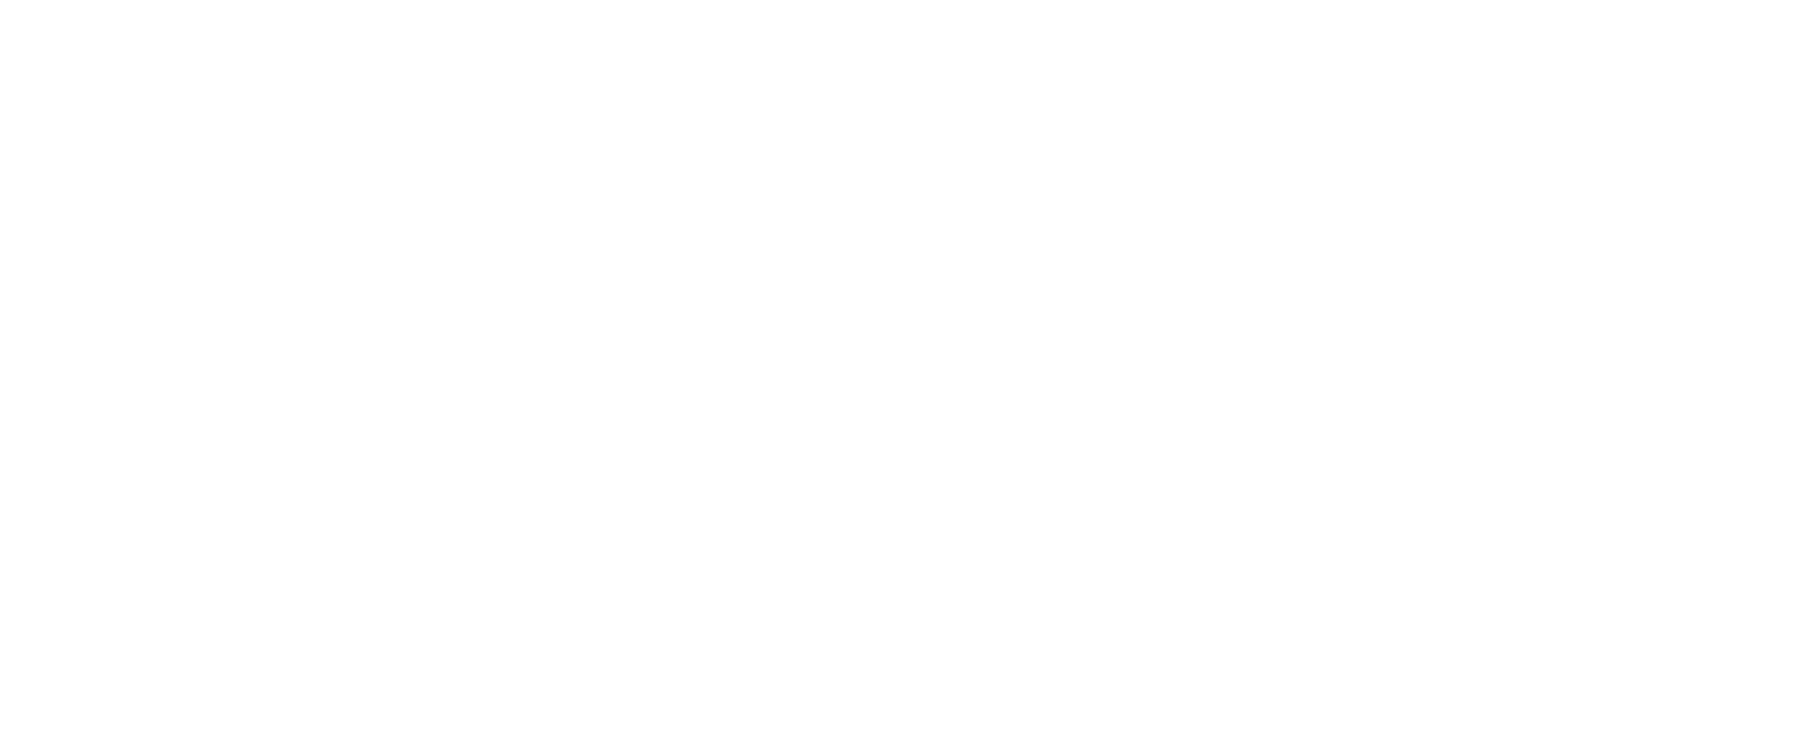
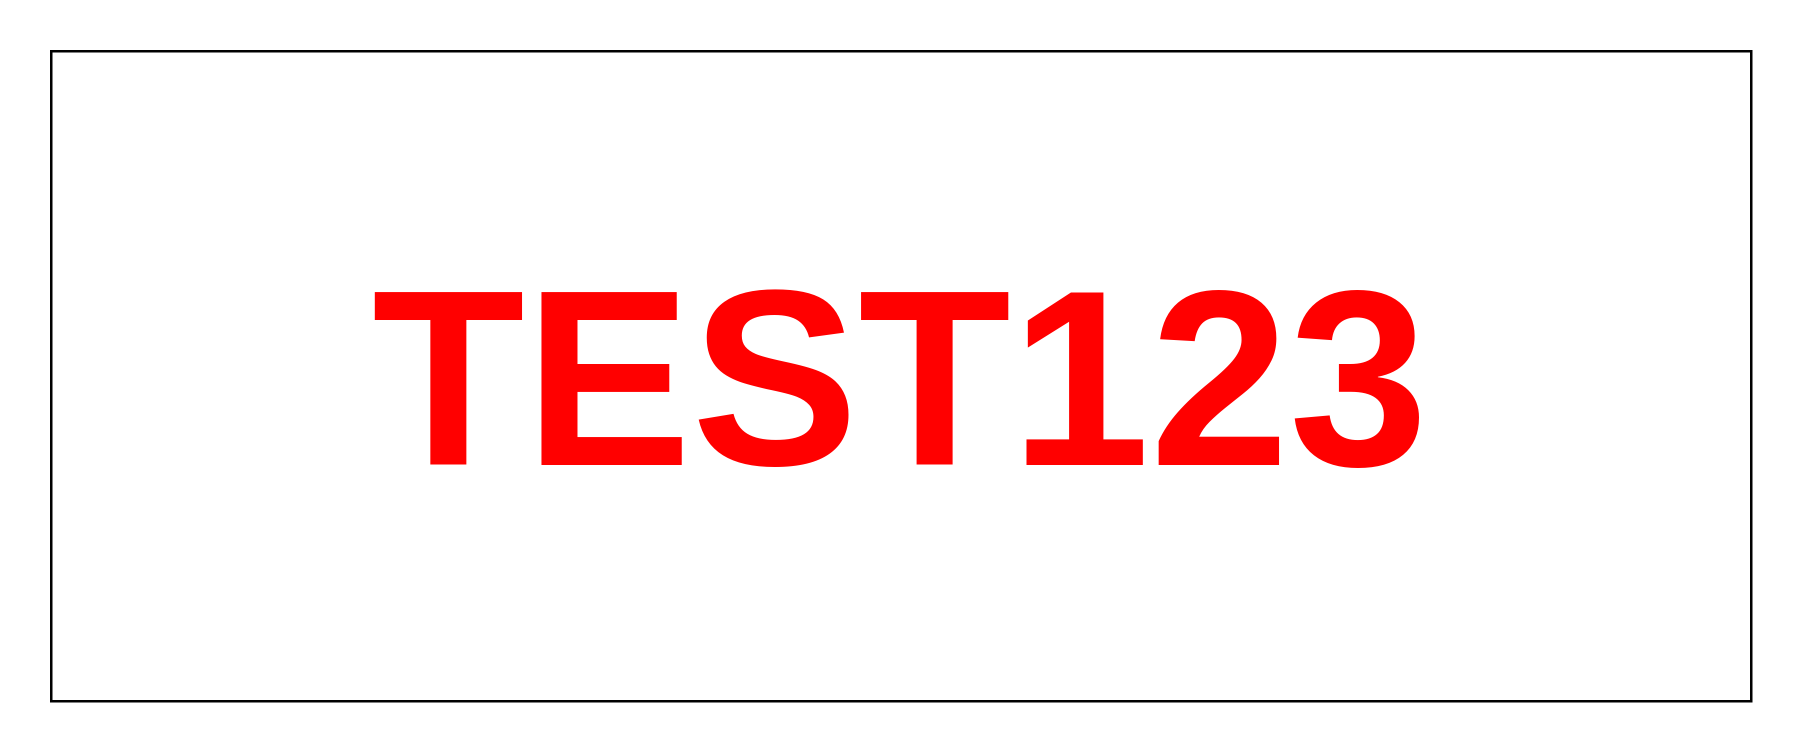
+ <mxCell id="2" value="TEST123" style="whiteSpace=wrap;html=1;fontSize=100;fontStyle=1;fontColor=#FF0000;" vertex="1" parent="1"><mxGeometry x="20" y="20" width="680" height="260" as="geometry" /></mxCell>
